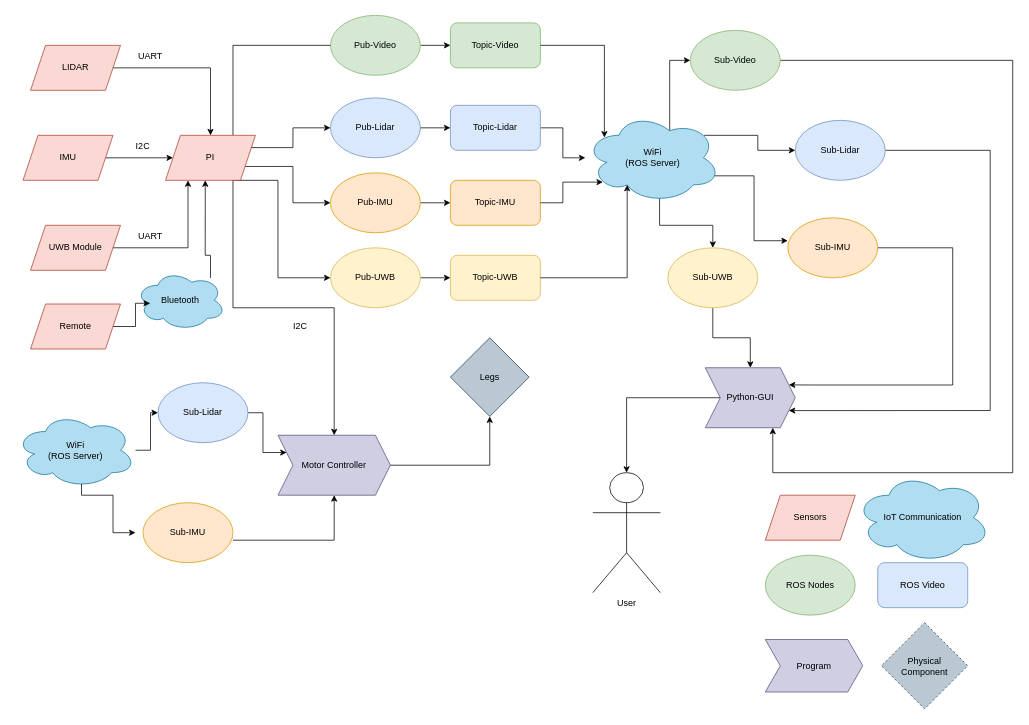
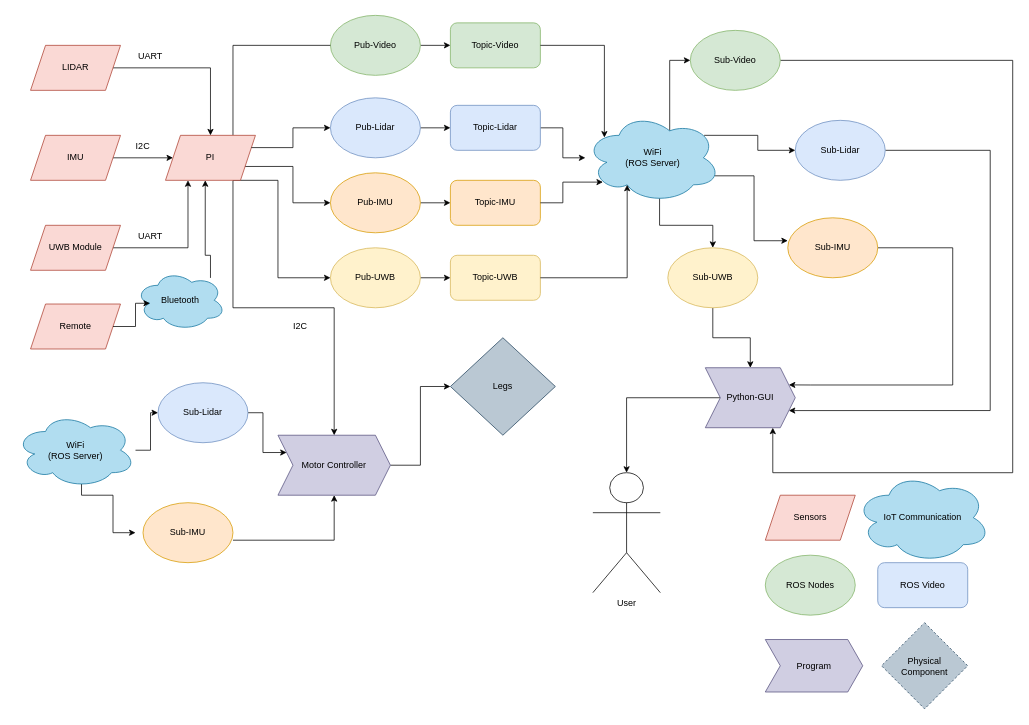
- <mxCell id="51" value="IMU" style="shape=parallelogram;perimeter=parallelogramPerimeter;whiteSpace=wrap;html=1;fixedSize=1;fillColor=#fad9d5;strokeColor=#ae4132;" vertex="1" parent="1"><mxGeometry x="30" y="180" width="120" height="60" as="geometry" /></mxCell>
+ <mxCell id="51" value="IMU" style="shape=parallelogram;perimeter=parallelogramPerimeter;whiteSpace=wrap;html=1;fixedSize=1;fillColor=#fad9d5;strokeColor=#ae4132;" vertex="1" parent="1"><mxGeometry x="40" y="180" width="120" height="60" as="geometry" /></mxCell>
- <mxCell id="32" value="Legs" style="rhombus;whiteSpace=wrap;html=1;fillColor=#bac8d3;strokeColor=#23445d;" vertex="1" parent="1"><mxGeometry x="600" y="450" width="105" height="105" as="geometry" /></mxCell>
+ <mxCell id="32" value="Legs" style="rhombus;whiteSpace=wrap;html=1;fillColor=#bac8d3;strokeColor=#23445d;" vertex="1" parent="1"><mxGeometry x="600" y="450" width="140" height="130" as="geometry" /></mxCell>
